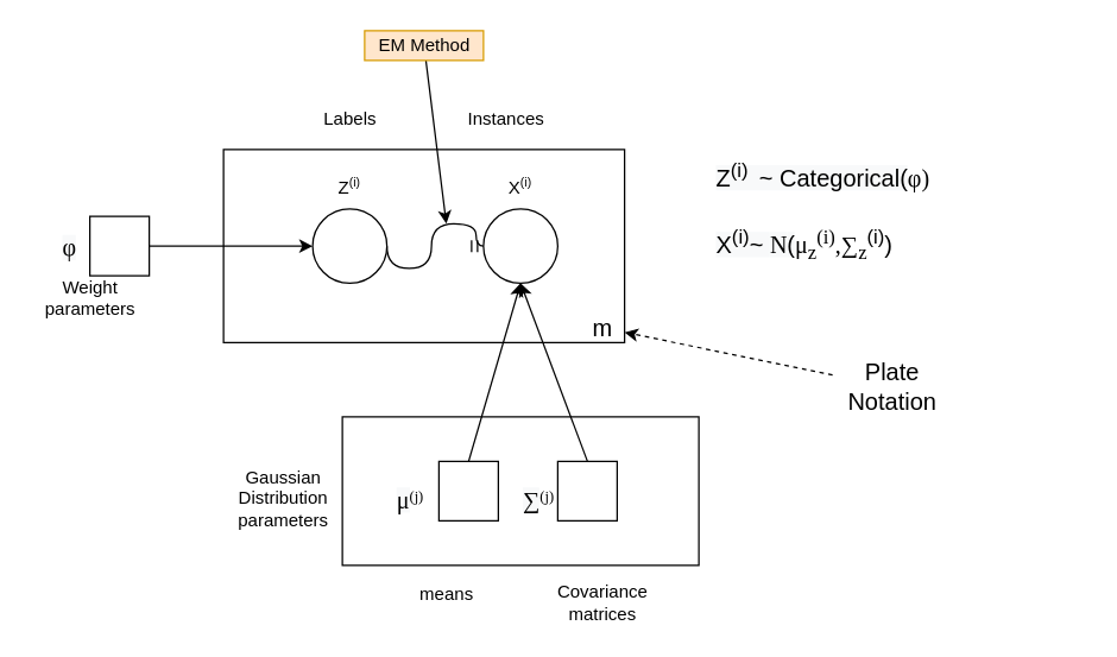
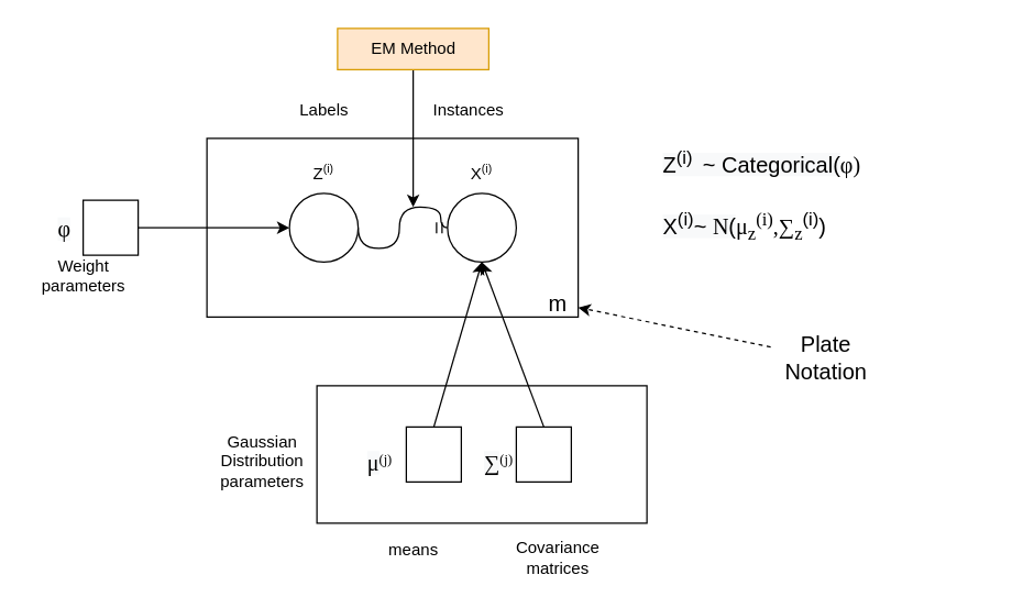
- <mxCell id="30" value="EM Method" style="text;html=1;align=center;verticalAlign=middle;resizable=0;points=[];autosize=1;strokeColor=#d79b00;fillColor=#ffe6cc;" vertex="1" parent="1"><mxGeometry x="245" y="20" width="80" height="20" as="geometry" /></mxCell>
+ <mxCell id="30" value="EM Method" style="text;html=1;align=center;verticalAlign=middle;resizable=0;points=[];autosize=1;strokeColor=#d79b00;fillColor=#ffe6cc;" vertex="1" parent="1"><mxGeometry x="245" y="20" width="110" height="30" as="geometry" /></mxCell>
